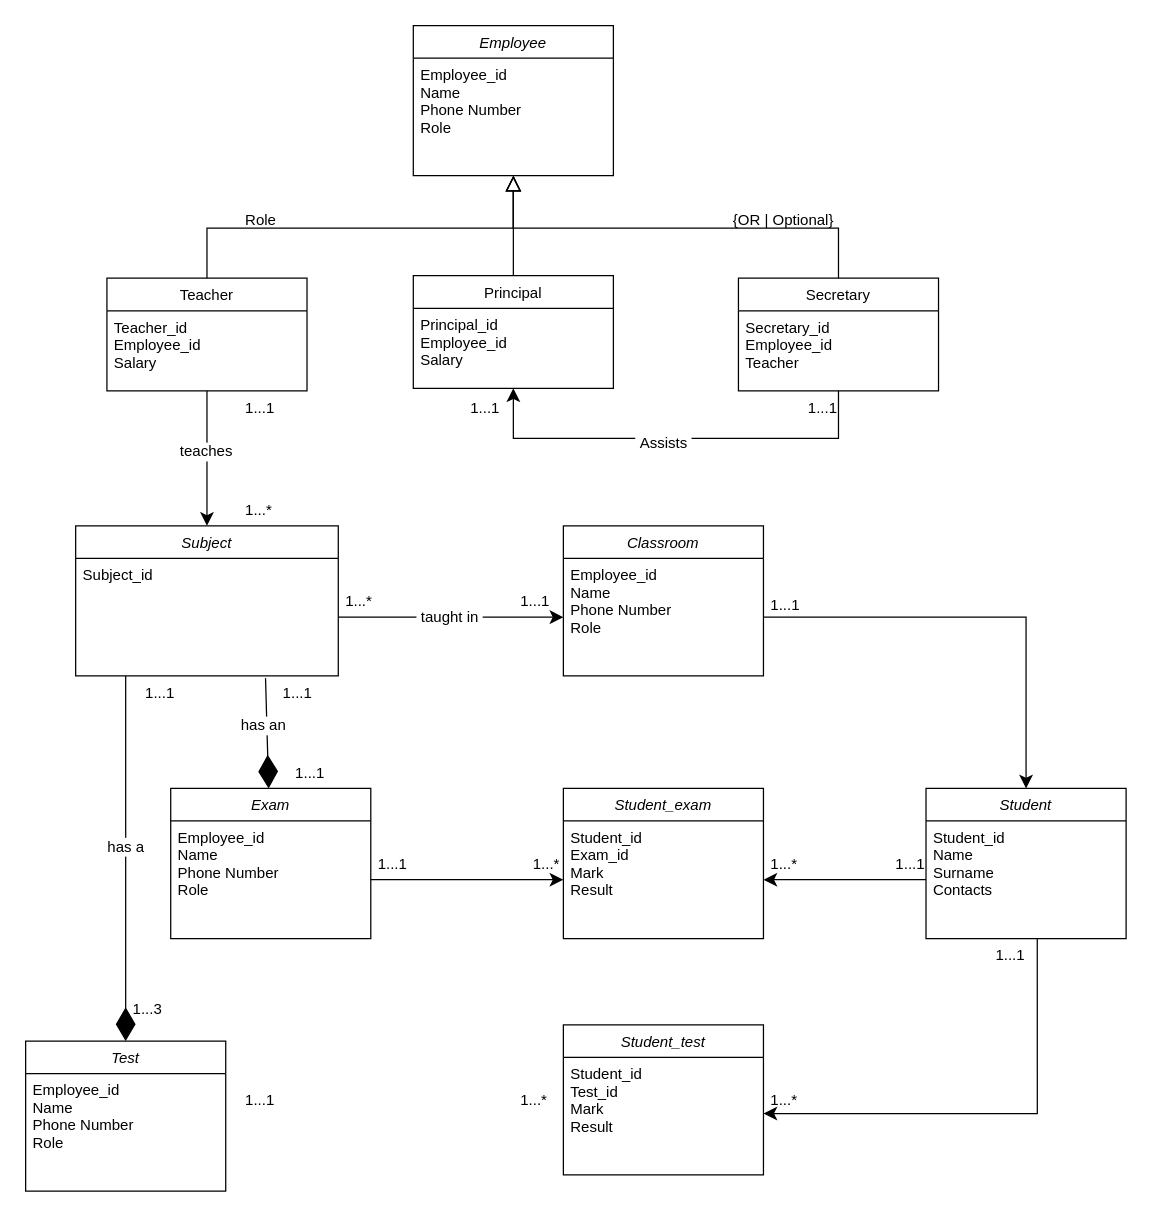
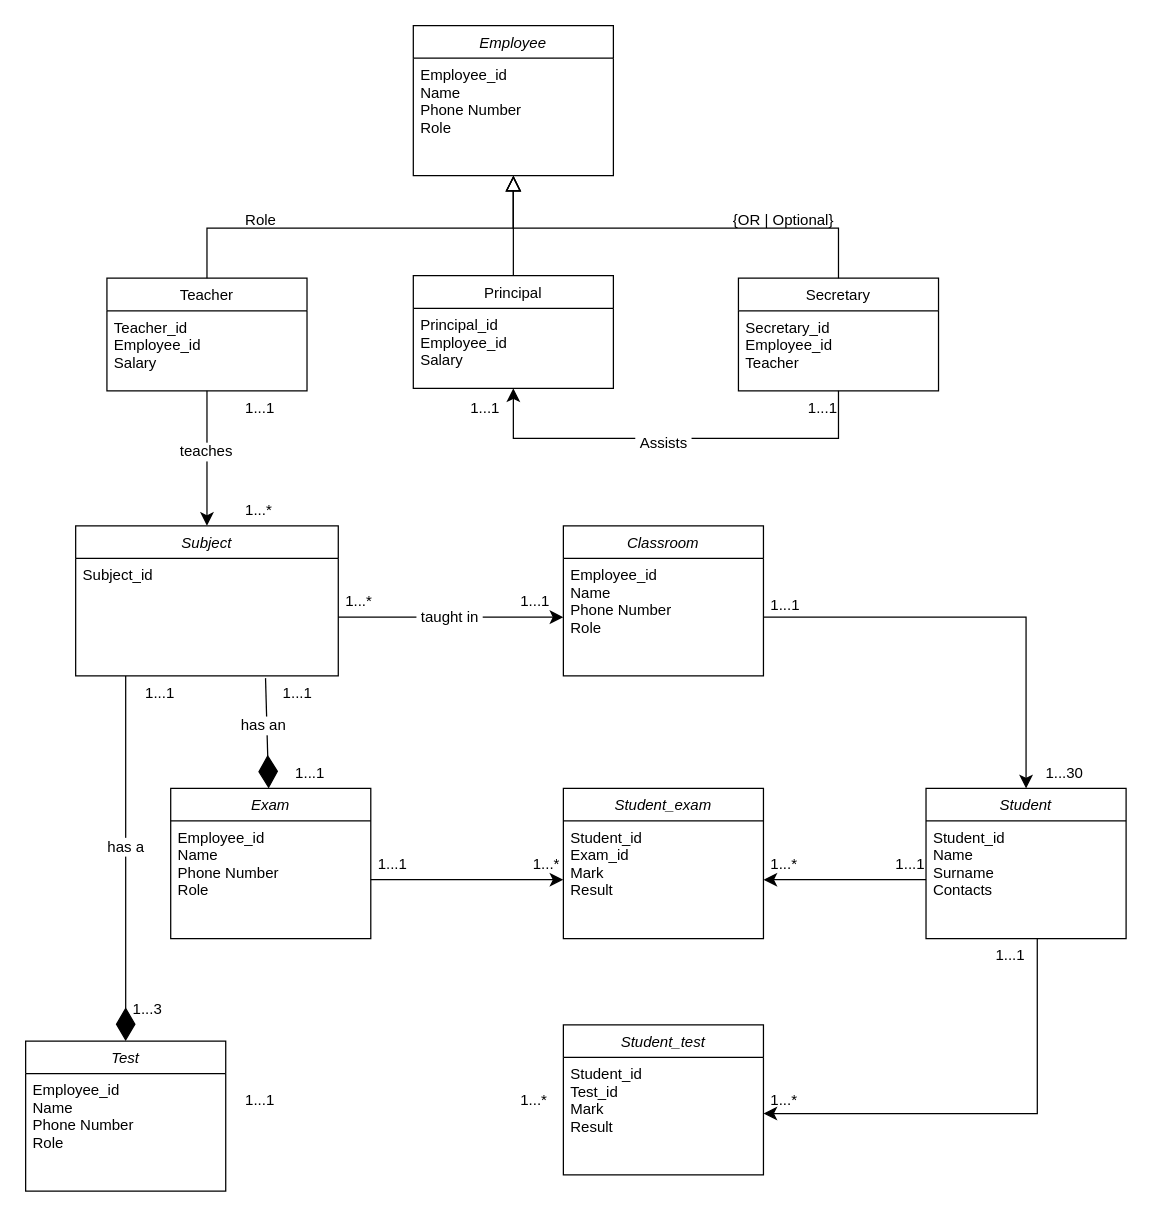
+ <mxCell id="46" value="1...30" style="text;align=left;verticalAlign=top;spacingLeft=4;spacingRight=4;overflow=hidden;rotatable=0;points=[[0,0.5],[1,0.5]];portConstraint=eastwest;" vertex="1" parent="1"><mxGeometry x="830" y="604" width="40" height="26" as="geometry" /></mxCell>
